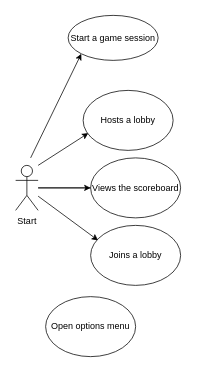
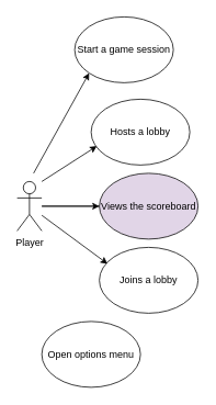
- <mxCell id="9" value="Start a game session" style="ellipse;whiteSpace=wrap;html=1;" vertex="1" parent="1"><mxGeometry x="90" y="20" width="120" height="60" as="geometry" /></mxCell>
+ <mxCell id="9" value="Start a game session" style="ellipse;whiteSpace=wrap;html=1;" vertex="1" parent="1"><mxGeometry x="90" y="20" width="120" height="80" as="geometry" /></mxCell>
- <mxCell id="6" value="Views the scoreboard" style="ellipse;whiteSpace=wrap;html=1;" vertex="1" parent="1"><mxGeometry x="120" y="210" width="120" height="80" as="geometry" /></mxCell>
+ <mxCell id="6" value="Views the scoreboard" style="ellipse;whiteSpace=wrap;html=1;fillColor=#e1d5e7;" vertex="1" parent="1"><mxGeometry x="120" y="210" width="120" height="80" as="geometry" /></mxCell>
- <mxCell id="2" value="Start" style="shape=umlActor;verticalLabelPosition=bottom;verticalAlign=top;html=1;outlineConnect=0;" vertex="1" parent="1"><mxGeometry x="20" y="220" width="30" height="60" as="geometry" /></mxCell>
+ <mxCell id="2" value="Player" style="shape=umlActor;verticalLabelPosition=bottom;verticalAlign=top;html=1;outlineConnect=0;" vertex="1" parent="1"><mxGeometry x="20" y="220" width="30" height="60" as="geometry" /></mxCell>
- <mxCell id="11" value="Open options menu" style="ellipse;whiteSpace=wrap;html=1;" vertex="1" parent="1"><mxGeometry x="60" y="395" width="120" height="80" as="geometry" /></mxCell>
+ <mxCell id="11" value="Open options menu" style="ellipse;whiteSpace=wrap;html=1;" vertex="1" parent="1"><mxGeometry x="50" y="390" width="120" height="80" as="geometry" /></mxCell>
